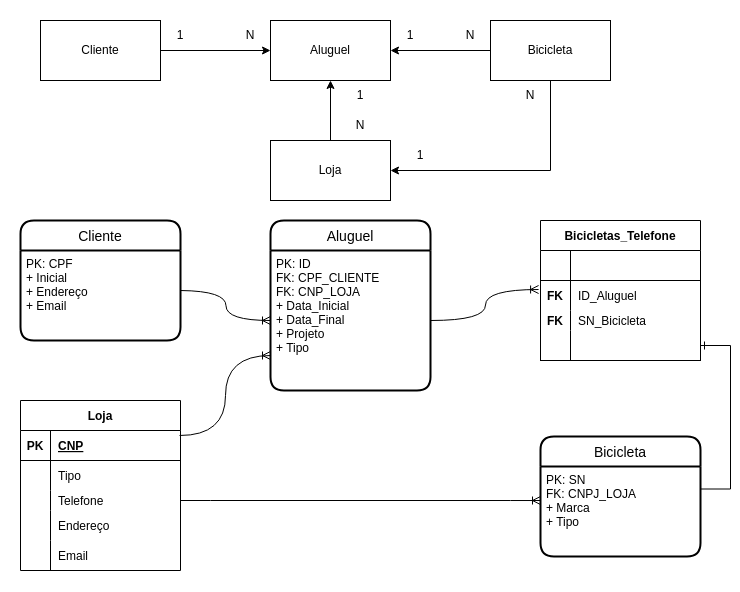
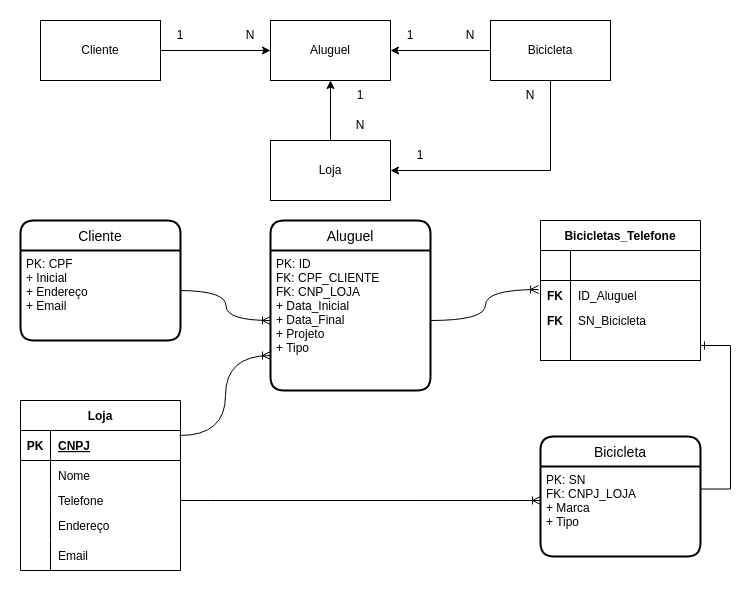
- <mxCell id="28" value="CNP" style="shape=partialRectangle;connectable=0;fillColor=none;top=0;left=0;bottom=0;right=0;align=left;spacingLeft=6;fontStyle=5;overflow=hidden;" parent="26" vertex="1"><mxGeometry x="30" width="130" height="30" as="geometry"><mxRectangle width="130" height="30" as="alternateBounds" /></mxGeometry></mxCell>
+ <mxCell id="28" value="CNPJ" style="shape=partialRectangle;connectable=0;fillColor=none;top=0;left=0;bottom=0;right=0;align=left;spacingLeft=6;fontStyle=5;overflow=hidden;" parent="26" vertex="1"><mxGeometry x="30" width="130" height="30" as="geometry"><mxRectangle width="130" height="30" as="alternateBounds" /></mxGeometry></mxCell>
- <mxCell id="31" value="Tipo" style="shape=partialRectangle;connectable=0;fillColor=none;top=0;left=0;bottom=0;right=0;align=left;spacingLeft=6;overflow=hidden;" parent="29" vertex="1"><mxGeometry x="30" width="130" height="30" as="geometry"><mxRectangle width="130" height="30" as="alternateBounds" /></mxGeometry></mxCell>
+ <mxCell id="31" value="Nome" style="shape=partialRectangle;connectable=0;fillColor=none;top=0;left=0;bottom=0;right=0;align=left;spacingLeft=6;overflow=hidden;" parent="29" vertex="1"><mxGeometry x="30" width="130" height="30" as="geometry"><mxRectangle width="130" height="30" as="alternateBounds" /></mxGeometry></mxCell>
